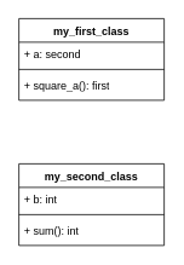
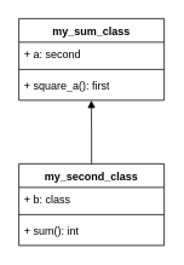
- <mxCell id="2" value="my_first_class" style="swimlane;fontStyle=1;align=center;verticalAlign=top;childLayout=stackLayout;horizontal=1;startSize=26;horizontalStack=0;resizeParent=1;resizeParentMax=0;resizeLast=0;collapsible=1;marginBottom=0;whiteSpace=wrap;html=1;" vertex="1" parent="1"><mxGeometry x="20" y="20" width="160" height="90" as="geometry" /></mxCell>
+ <mxCell id="2" value="my_sum_class" style="swimlane;fontStyle=1;align=center;verticalAlign=top;childLayout=stackLayout;horizontal=1;startSize=26;horizontalStack=0;resizeParent=1;resizeParentMax=0;resizeLast=0;collapsible=1;marginBottom=0;whiteSpace=wrap;html=1;" vertex="1" parent="1"><mxGeometry x="20" y="20" width="160" height="90" as="geometry" /></mxCell>
+ <mxCell id="10" style="edgeStyle=orthogonalEdgeStyle;rounded=0;orthogonalLoop=1;jettySize=auto;html=1;exitX=0.5;exitY=0;exitDx=0;exitDy=0;entryX=0.499;entryY=1;entryDx=0;entryDy=0;entryPerimeter=0;endArrow=block;endFill=1;" edge="1" parent="1" source="6" target="5"><mxGeometry relative="1" as="geometry" /></mxCell>
- <mxCell id="7" value="+ b: int" style="text;strokeColor=none;fillColor=none;align=left;verticalAlign=top;spacingLeft=4;spacingRight=4;overflow=hidden;rotatable=0;points=[[0,0.5],[1,0.5]];portConstraint=eastwest;whiteSpace=wrap;html=1;" vertex="1" parent="6"><mxGeometry y="26" width="160" height="26" as="geometry" /></mxCell>
+ <mxCell id="7" value="+ b: class" style="text;strokeColor=none;fillColor=none;align=left;verticalAlign=top;spacingLeft=4;spacingRight=4;overflow=hidden;rotatable=0;points=[[0,0.5],[1,0.5]];portConstraint=eastwest;whiteSpace=wrap;html=1;" vertex="1" parent="6"><mxGeometry y="26" width="160" height="26" as="geometry" /></mxCell>
